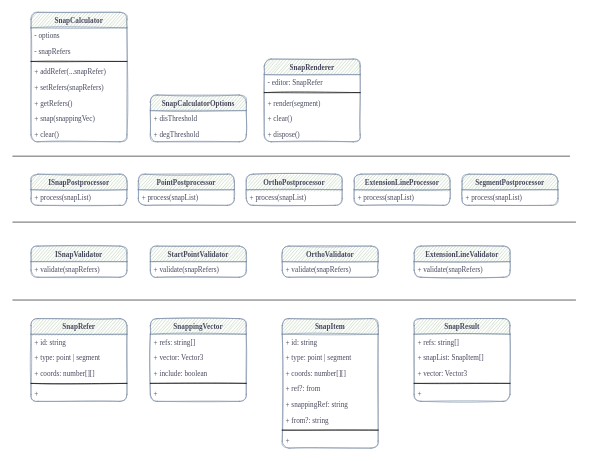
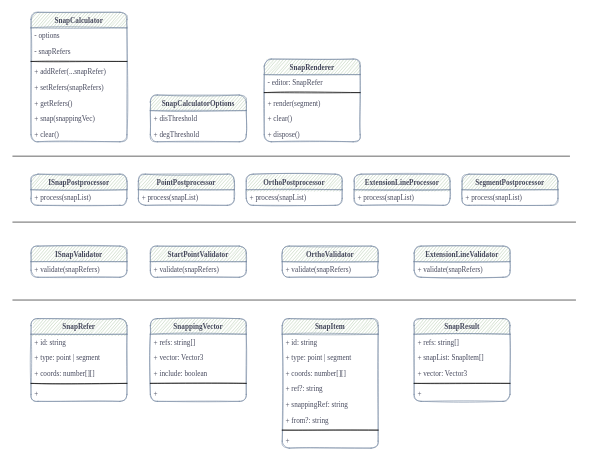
- <mxCell id="38" value="+ ref?: from" style="text;strokeColor=none;fillColor=none;align=left;verticalAlign=top;spacingLeft=4;spacingRight=4;overflow=hidden;rotatable=0;points=[[0,0.5],[1,0.5]];portConstraint=eastwest;rounded=1;sketch=1;fontFamily=Comic Sans MS;fontColor=#46495D;" vertex="1" parent="34"><mxGeometry y="104" width="160" height="26" as="geometry" /></mxCell>
+ <mxCell id="38" value="+ ref?: string" style="text;strokeColor=none;fillColor=none;align=left;verticalAlign=top;spacingLeft=4;spacingRight=4;overflow=hidden;rotatable=0;points=[[0,0.5],[1,0.5]];portConstraint=eastwest;rounded=1;sketch=1;fontFamily=Comic Sans MS;fontColor=#46495D;" vertex="1" parent="34"><mxGeometry y="104" width="160" height="26" as="geometry" /></mxCell>
